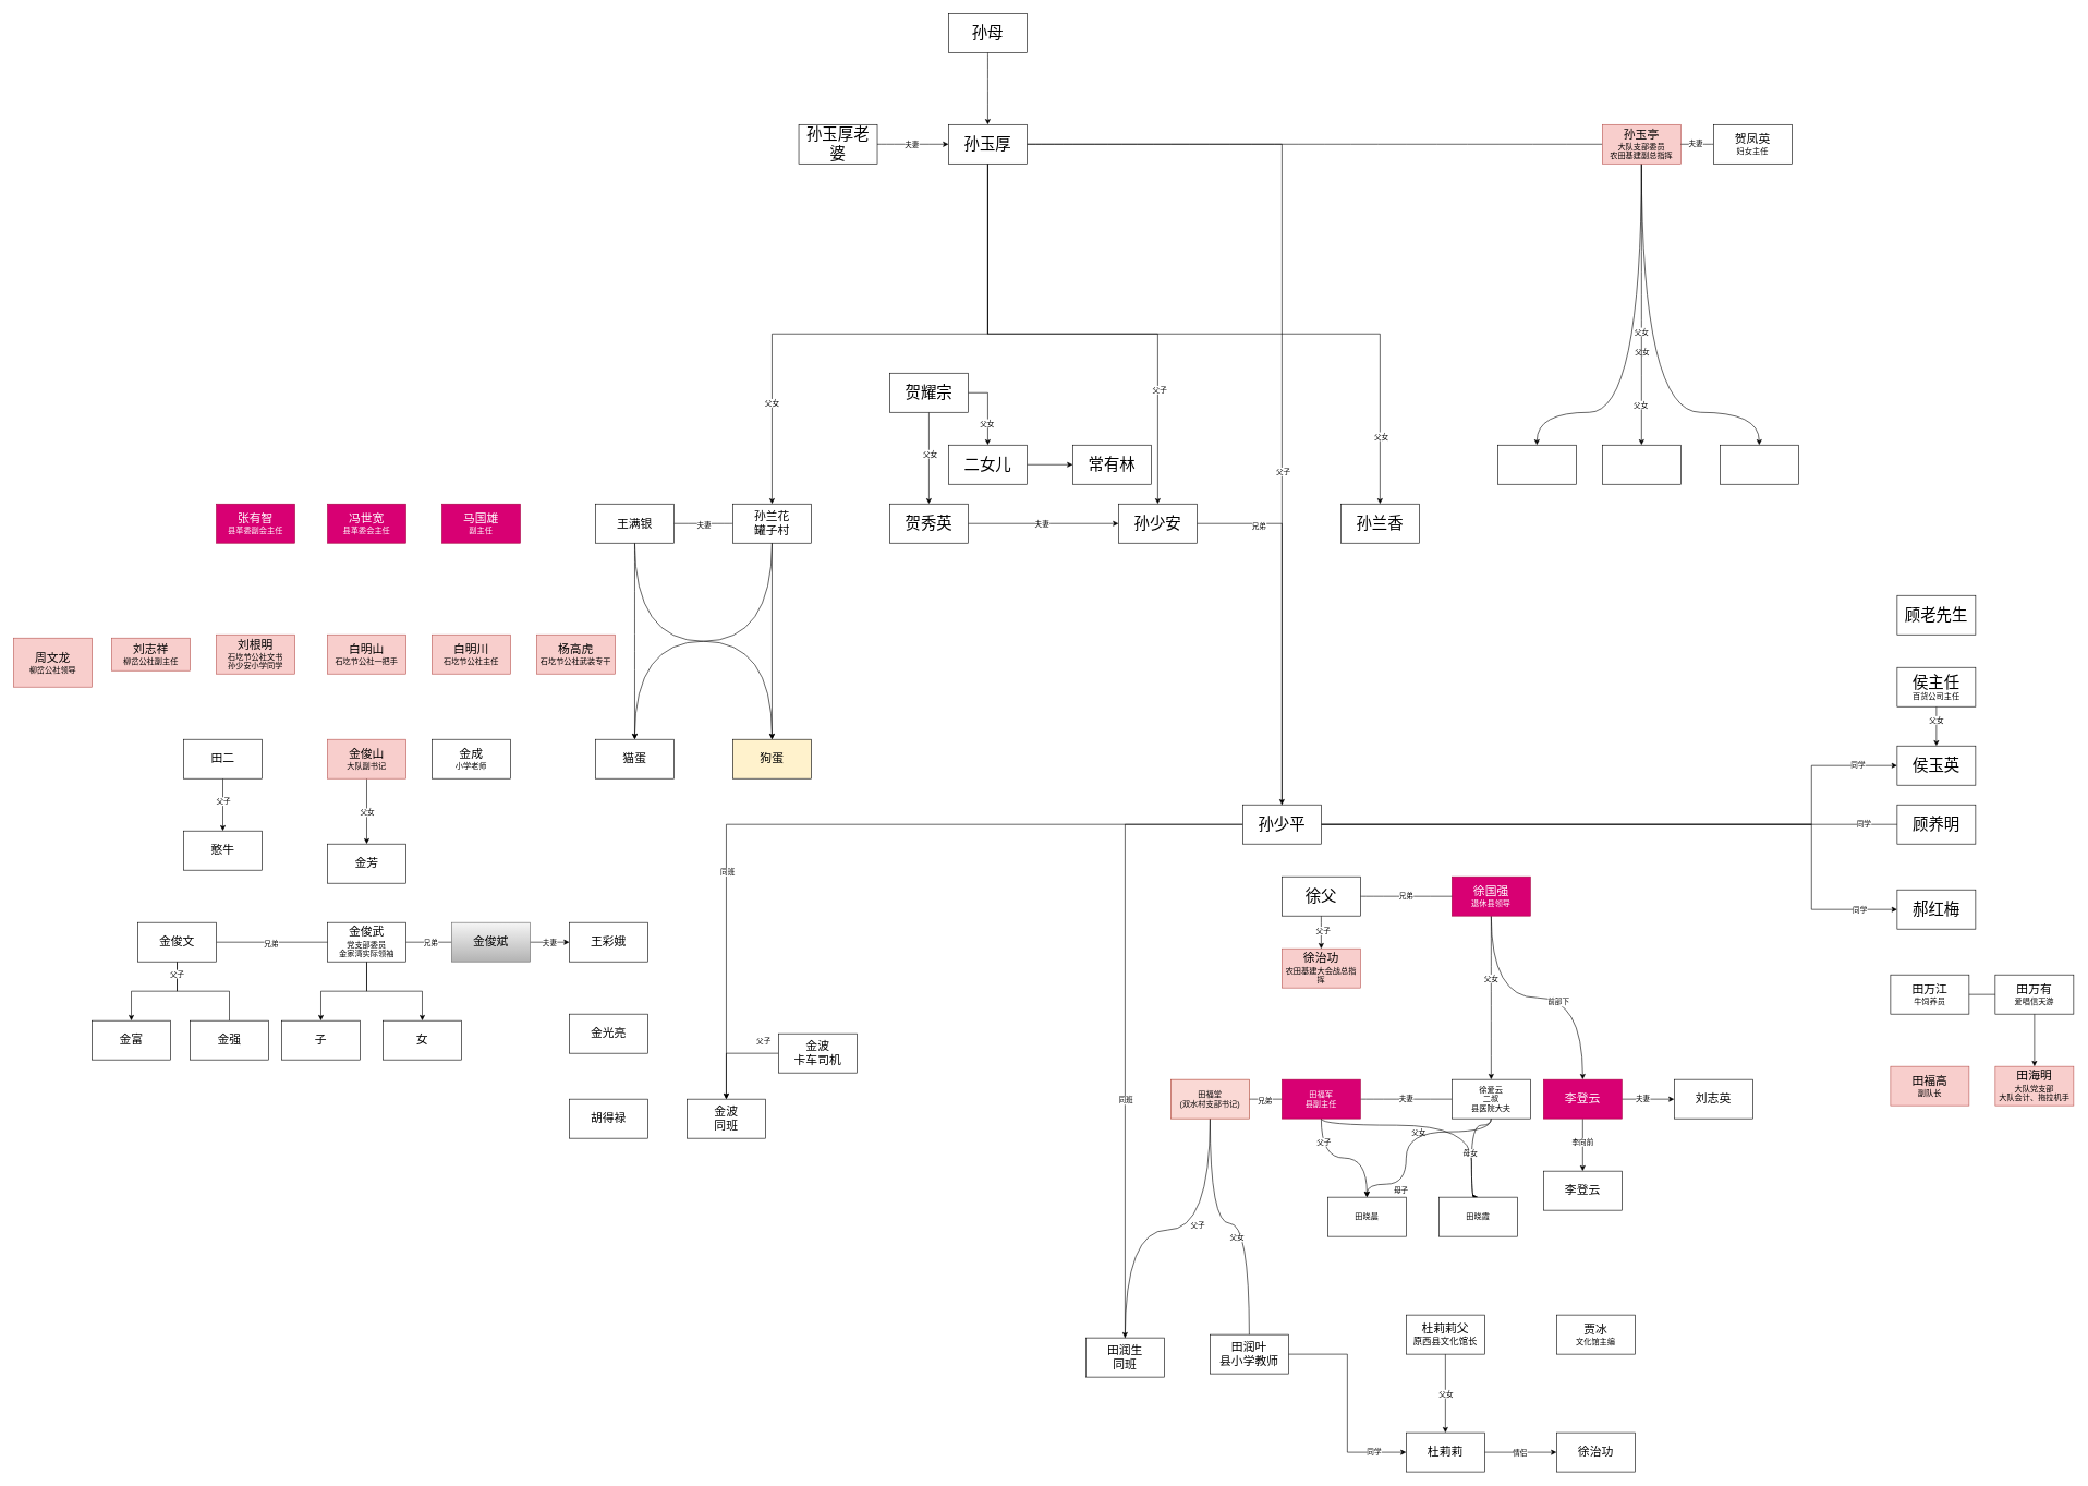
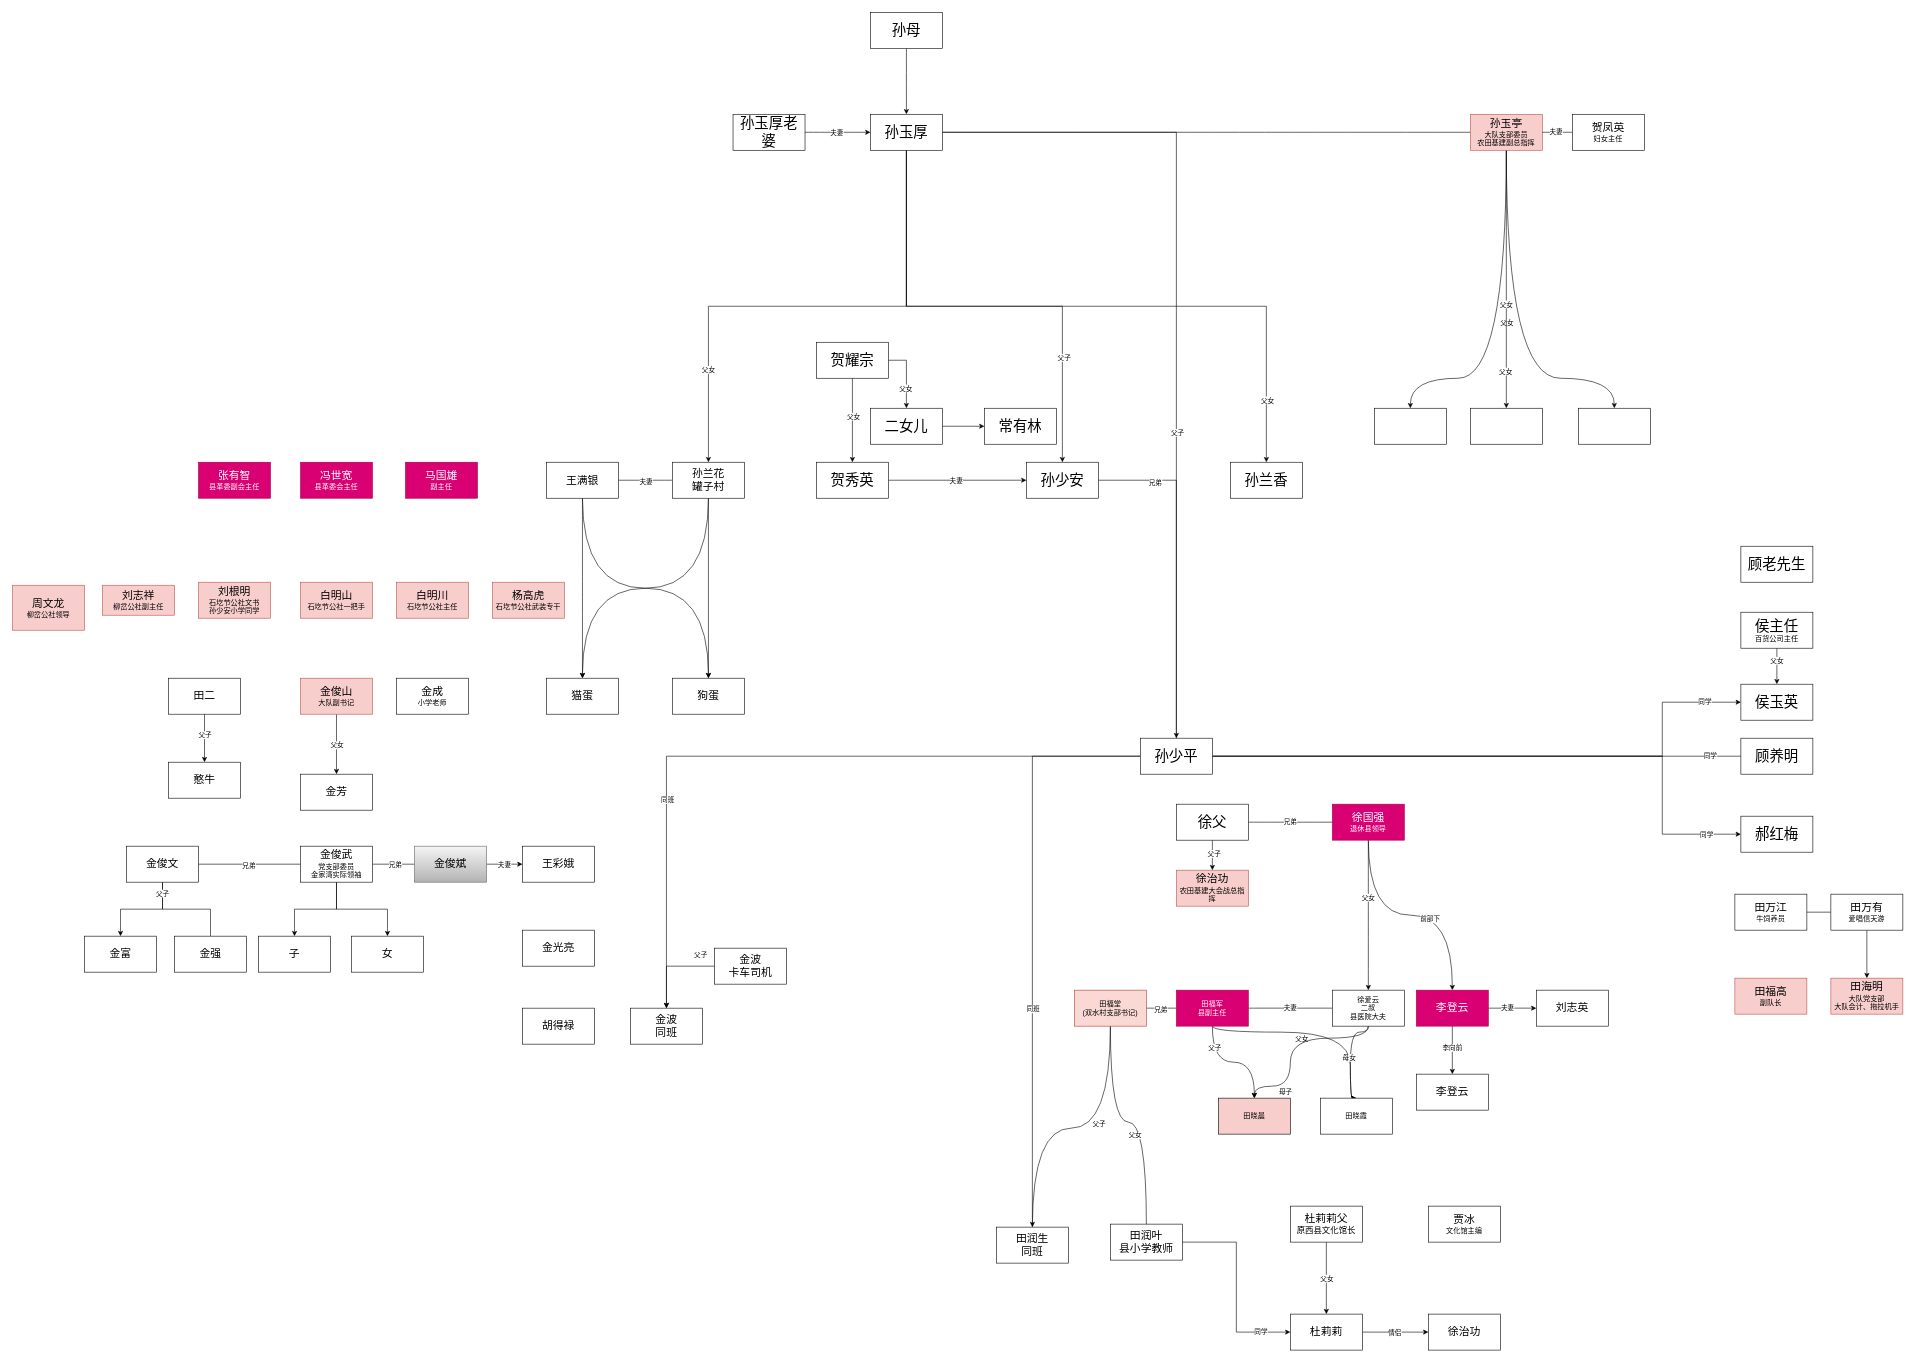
- <mxCell id="70" value="&lt;font style=&quot;&quot;&gt;&lt;span style=&quot;font-size: 18px;&quot;&gt;狗蛋&lt;/span&gt;&lt;br&gt;&lt;/font&gt;" style="whiteSpace=wrap;html=1;rounded=0;fillColor=#fff2cc;" parent="1" vertex="1"><mxGeometry x="1120" y="1130" width="120" height="60" as="geometry" /></mxCell>
+ <mxCell id="70" value="&lt;font style=&quot;&quot;&gt;&lt;span style=&quot;font-size: 18px;&quot;&gt;狗蛋&lt;/span&gt;&lt;br&gt;&lt;/font&gt;" style="whiteSpace=wrap;html=1;rounded=0;" parent="1" vertex="1"><mxGeometry x="1120" y="1130" width="120" height="60" as="geometry" /></mxCell>
- <mxCell id="119" value="&lt;font style=&quot;&quot;&gt;田晓晨&lt;br&gt;&lt;/font&gt;" style="whiteSpace=wrap;html=1;rounded=0;" parent="1" vertex="1"><mxGeometry x="2030" y="1830" width="120" height="60" as="geometry" /></mxCell>
+ <mxCell id="119" value="&lt;font style=&quot;&quot;&gt;田晓晨&lt;br&gt;&lt;/font&gt;" style="whiteSpace=wrap;html=1;rounded=0;fillColor=#f8cecc;" parent="1" vertex="1"><mxGeometry x="2030" y="1830" width="120" height="60" as="geometry" /></mxCell>
